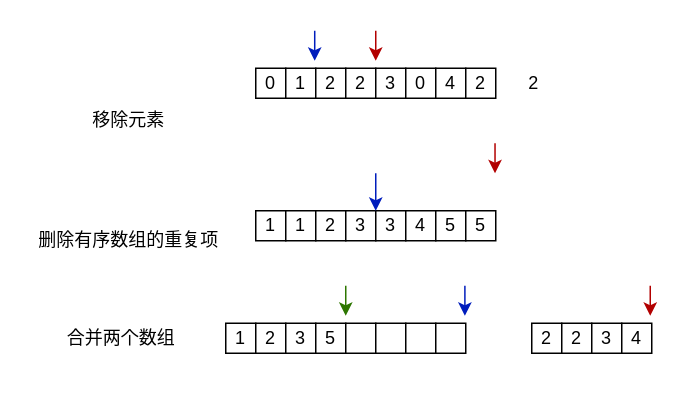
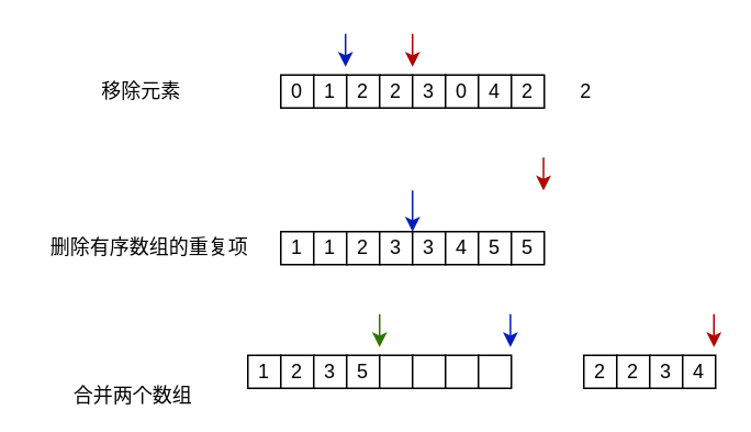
- <mxCell id="13" value="移除元素" style="text;html=1;align=center;verticalAlign=middle;resizable=0;points=[];autosize=1;strokeColor=none;fillColor=none;" parent="1" vertex="1"><mxGeometry x="50" y="65" width="70" height="30" as="geometry" /></mxCell>
+ <mxCell id="13" value="移除元素" style="text;html=1;align=center;verticalAlign=middle;resizable=0;points=[];autosize=1;strokeColor=none;fillColor=none;" parent="1" vertex="1"><mxGeometry x="50" y="40" width="70" height="30" as="geometry" /></mxCell>
- <mxCell id="14" value="删除有序数组的重复项" style="text;html=1;align=center;verticalAlign=middle;resizable=0;points=[];autosize=1;strokeColor=none;fillColor=none;" parent="1" vertex="1"><mxGeometry x="15" y="145" width="140" height="30" as="geometry" /></mxCell>
+ <mxCell id="14" value="删除有序数组的重复项" style="text;html=1;align=center;verticalAlign=middle;resizable=0;points=[];autosize=1;strokeColor=none;fillColor=none;" parent="1" vertex="1"><mxGeometry y="135" width="140" height="30" as="geometry" x="20" /></mxCell>
- <mxCell id="25" value="合并两个数组" style="text;html=1;align=center;verticalAlign=middle;resizable=0;points=[];autosize=1;strokeColor=none;fillColor=none;" parent="1" vertex="1"><mxGeometry x="30" y="210" width="100" height="30" as="geometry" /></mxCell>
+ <mxCell id="25" value="合并两个数组" style="text;html=1;align=center;verticalAlign=middle;resizable=0;points=[];autosize=1;strokeColor=none;fillColor=none;" parent="1" vertex="1"><mxGeometry x="30" y="225" width="100" height="30" as="geometry" /></mxCell>
